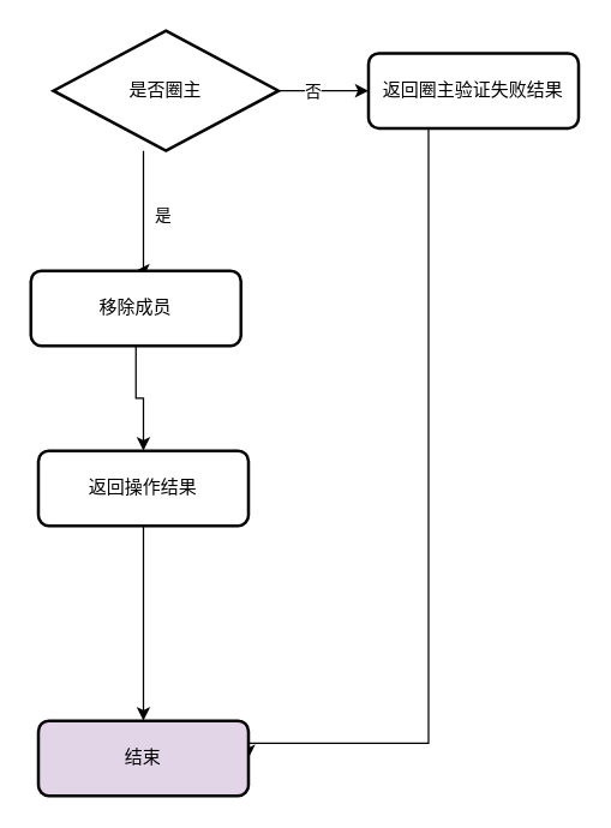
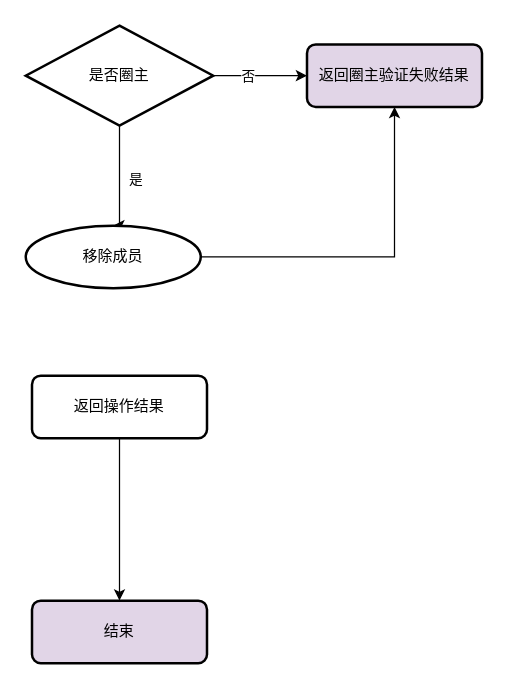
- <mxCell id="6" value="是否圈主" style="strokeWidth=2;html=1;shape=mxgraph.flowchart.decision;whiteSpace=wrap;" parent="1" vertex="1"><mxGeometry x="35" y="20" width="150" height="80" as="geometry" /></mxCell>
+ <mxCell id="6" value="是否圈主" style="strokeWidth=2;html=1;shape=mxgraph.flowchart.decision;whiteSpace=wrap;" parent="1" vertex="1"><mxGeometry x="20" y="20" width="150" height="80" as="geometry" /></mxCell>
- <mxCell id="12" value="返回圈主验证失败结果" style="rounded=1;whiteSpace=wrap;html=1;absoluteArcSize=1;arcSize=14;strokeWidth=2;" parent="1" vertex="1"><mxGeometry x="245" y="35" width="140" height="50" as="geometry" /></mxCell>
+ <mxCell id="12" value="返回圈主验证失败结果" style="rounded=1;whiteSpace=wrap;html=1;absoluteArcSize=1;arcSize=14;strokeWidth=2;fillColor=#e1d5e7;" parent="1" vertex="1"><mxGeometry x="245" y="35" width="140" height="50" as="geometry" /></mxCell>
- <mxCell id="8" value="移除成员" style="rounded=1;whiteSpace=wrap;html=1;absoluteArcSize=1;arcSize=14;strokeWidth=2;" parent="1" vertex="1"><mxGeometry x="20" y="180" width="140" height="50" as="geometry" /></mxCell>
+ <mxCell id="8" value="移除成员" style="ellipse;whiteSpace=wrap;html=1;absoluteArcSize=1;arcSize=14;strokeWidth=2;" parent="1" vertex="1"><mxGeometry x="20" y="180" width="140" height="50" as="geometry" /></mxCell>
- <mxCell id="7" style="edgeStyle=orthogonalEdgeStyle;rounded=0;orthogonalLoop=1;jettySize=auto;html=1;entryX=0.5;entryY=0;entryDx=0;entryDy=0;" parent="1" source="8" target="10" edge="1"><mxGeometry relative="1" as="geometry" /></mxCell>
+ <mxCell id="7" style="edgeStyle=orthogonalEdgeStyle;rounded=0;orthogonalLoop=1;jettySize=auto;html=1;" parent="1" source="8" target="12" edge="1"><mxGeometry relative="1" as="geometry" /></mxCell>
- <mxCell id="11" style="edgeStyle=orthogonalEdgeStyle;rounded=0;orthogonalLoop=1;jettySize=auto;html=1;entryX=1;entryY=0.5;entryDx=0;entryDy=0;" parent="1" source="12" target="13" edge="1"><mxGeometry relative="1" as="geometry"><Array as="points"><mxPoint x="285" y="495" /></Array></mxGeometry></mxCell>
